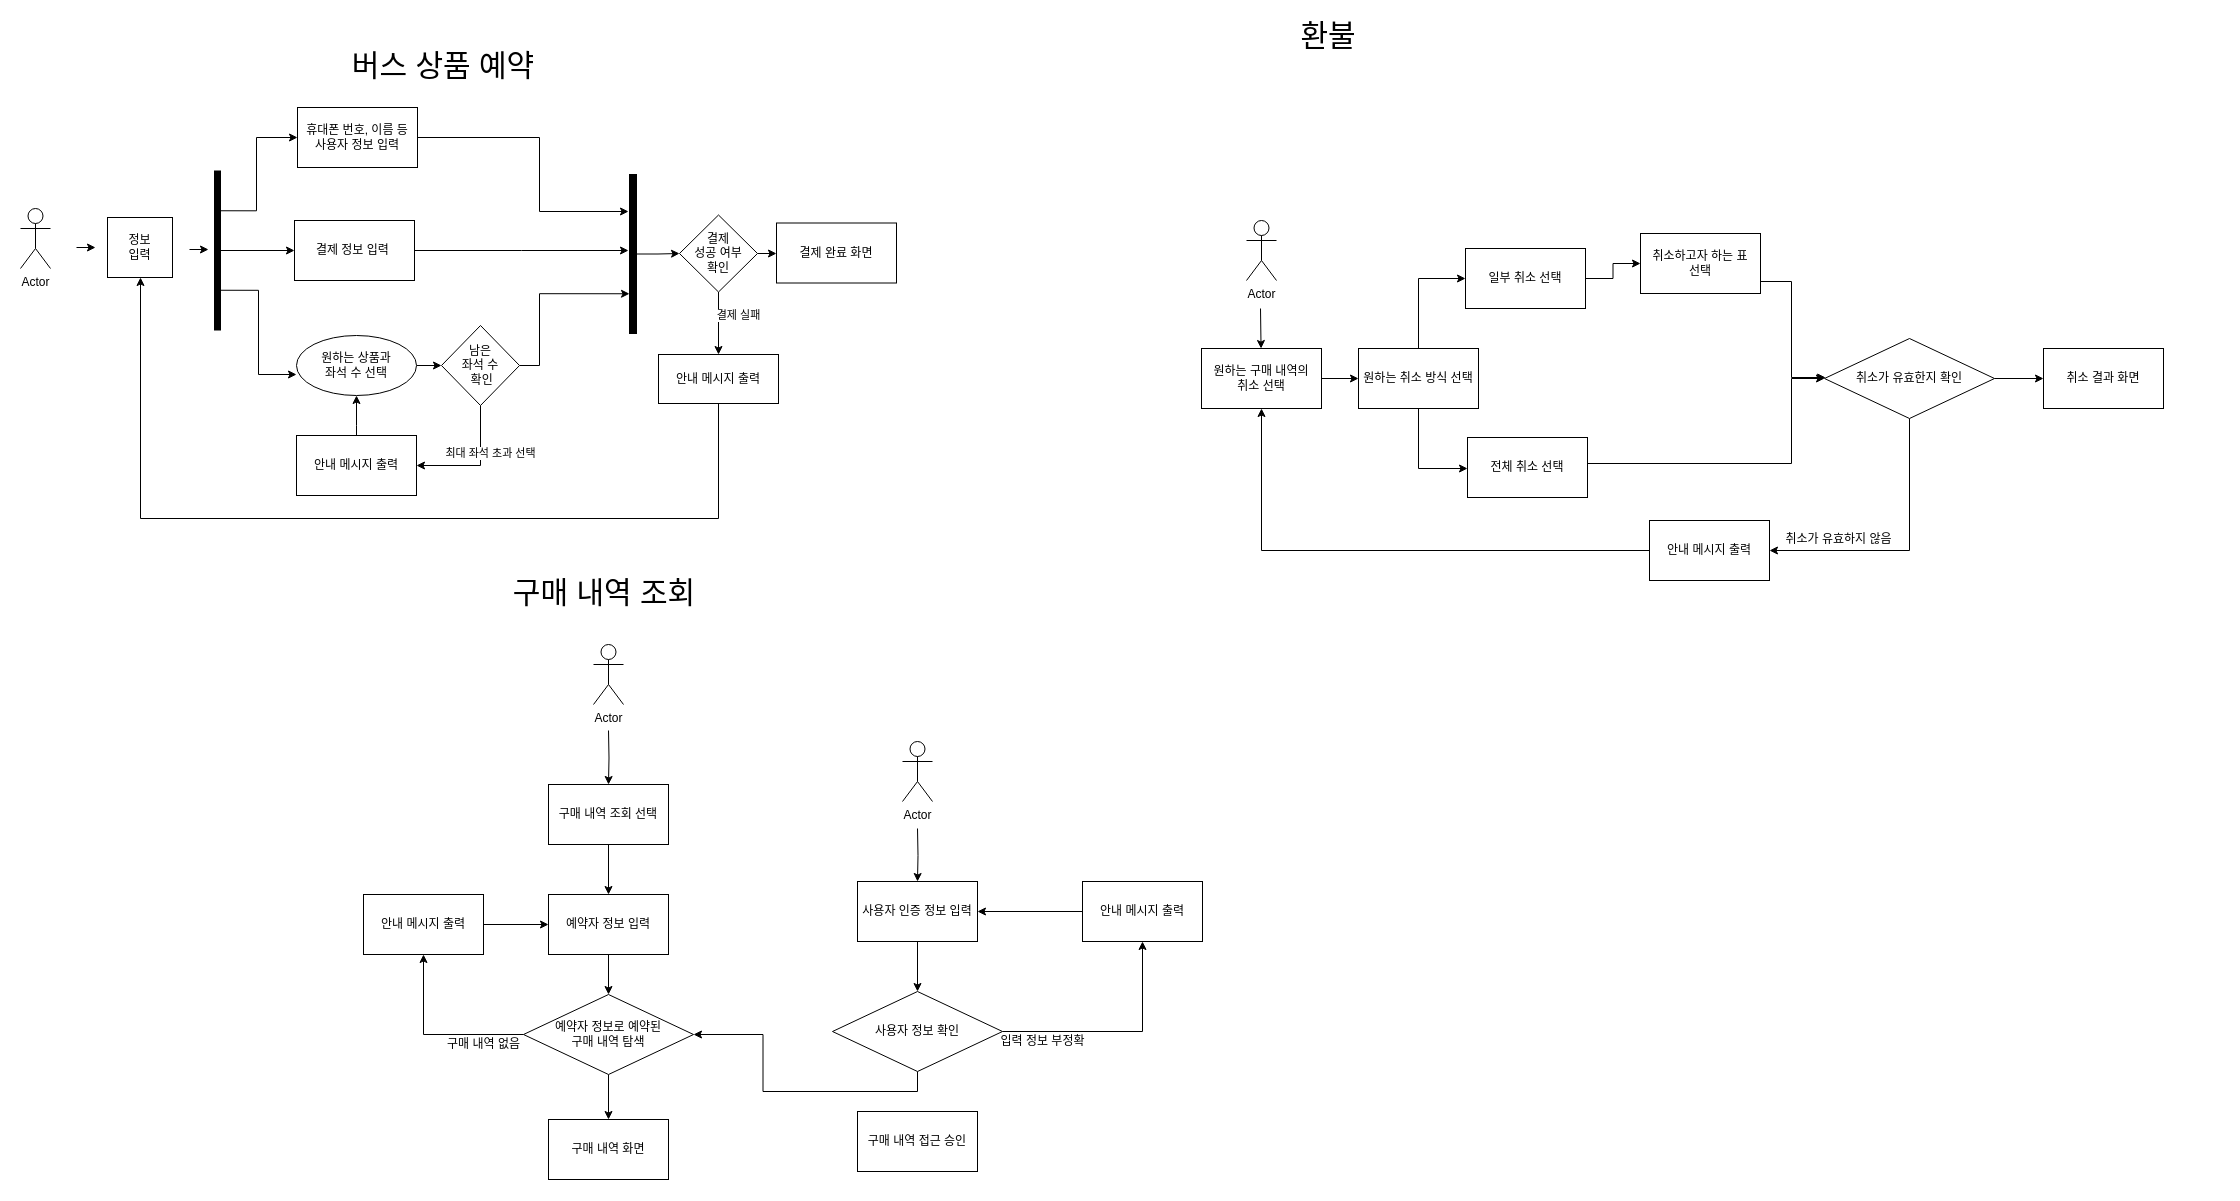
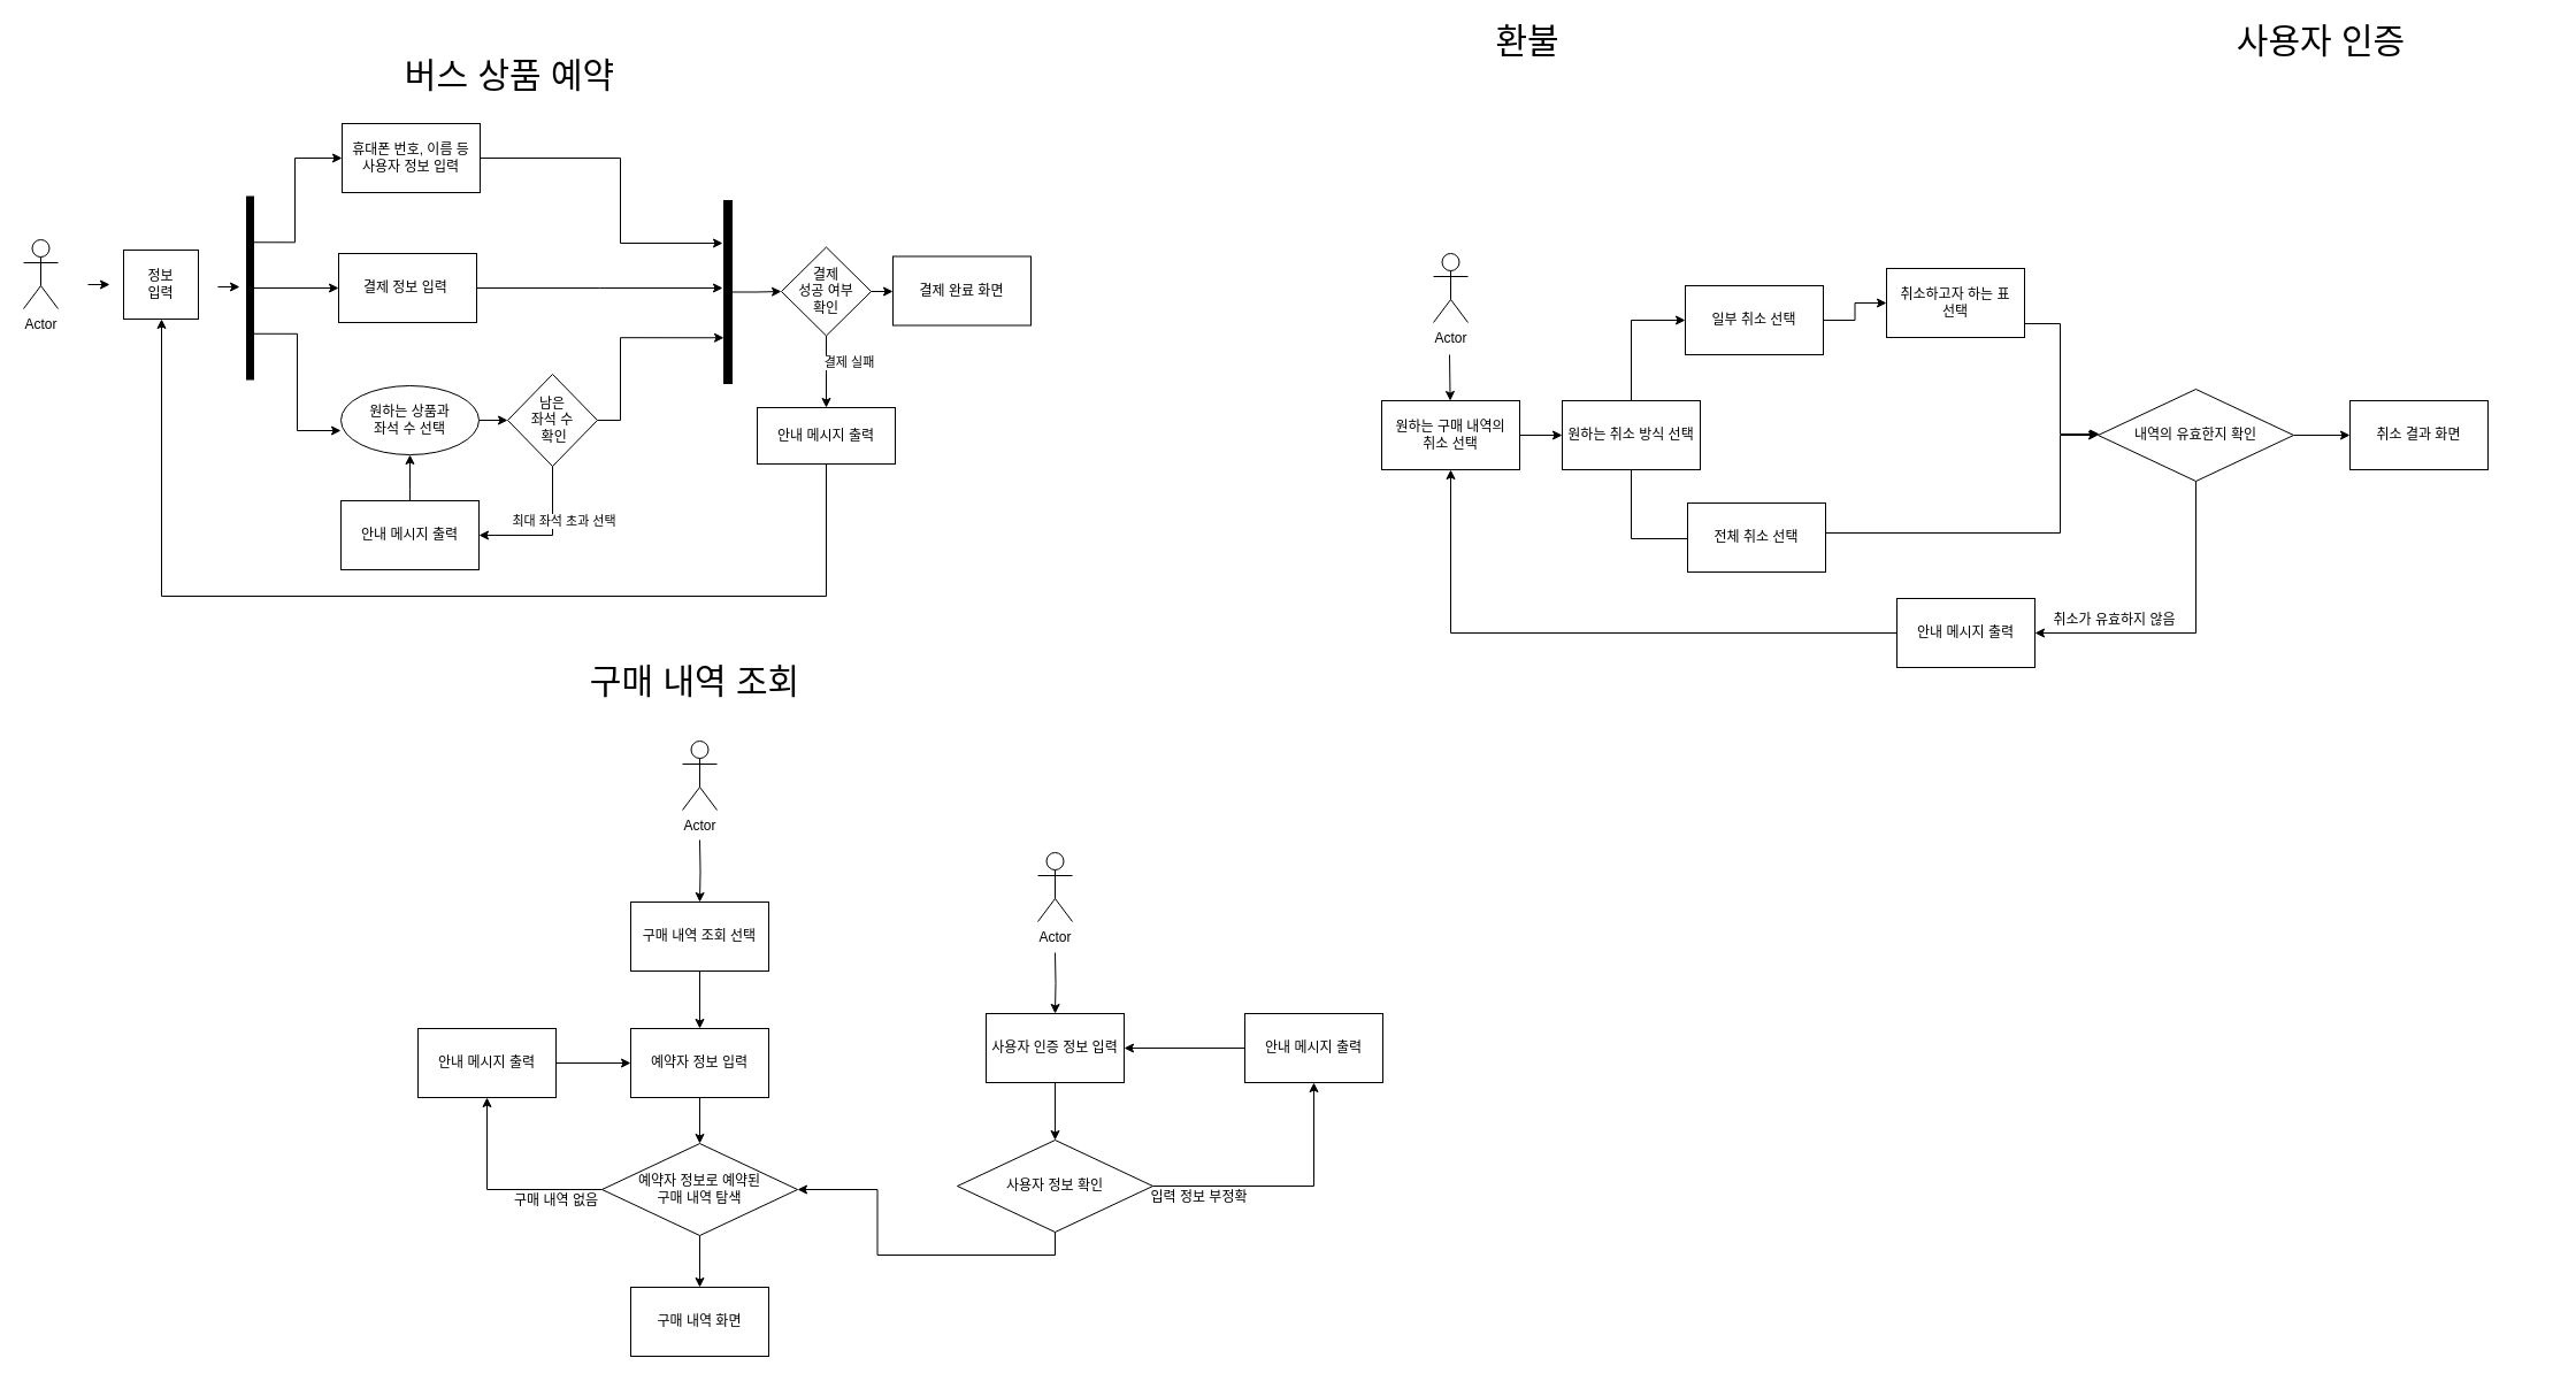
+ <mxCell id="61" value="&lt;span style=&quot;font-size: 30px;&quot;&gt;사용자 인증&lt;/span&gt;" style="text;html=1;strokeColor=none;fillColor=none;align=center;verticalAlign=middle;whiteSpace=wrap;rounded=0;" parent="1" vertex="1"><mxGeometry x="1818" y="20" width="400" height="30" as="geometry" /></mxCell>
- <mxCell id="47" value="취소가 유효한지 확인" style="rhombus;whiteSpace=wrap;html=1;" parent="1" vertex="1"><mxGeometry x="1824" y="338" width="170" height="80" as="geometry" /></mxCell>
+ <mxCell id="47" value="내역의 유효한지 확인" style="rhombus;whiteSpace=wrap;html=1;" parent="1" vertex="1"><mxGeometry x="1824" y="338" width="170" height="80" as="geometry" /></mxCell>
- <mxCell id="37" style="edgeStyle=orthogonalEdgeStyle;rounded=0;orthogonalLoop=1;jettySize=auto;html=1;fontSize=12;" parent="1" source="39" target="63" edge="1"><mxGeometry relative="1" as="geometry"><mxPoint x="1476" y="449" as="sourcePoint" /><mxPoint x="1489" y="449" as="targetPoint" /><Array as="points"><mxPoint x="1418" y="468" /></Array></mxGeometry></mxCell>
+ <mxCell id="37" style="edgeStyle=orthogonalEdgeStyle;rounded=0;orthogonalLoop=1;jettySize=auto;html=1;fontSize=12;endArrow=none;" parent="1" source="39" target="63" edge="1"><mxGeometry relative="1" as="geometry"><mxPoint x="1476" y="449" as="sourcePoint" /><mxPoint x="1489" y="449" as="targetPoint" /><Array as="points"><mxPoint x="1418" y="468" /></Array></mxGeometry></mxCell>
- <mxCell id="58" value="구매 내역 접근 승인" style="rounded=0;whiteSpace=wrap;html=1;fontSize=12;" parent="1" vertex="1"><mxGeometry x="857" y="1111" width="120" height="60" as="geometry" /></mxCell>
